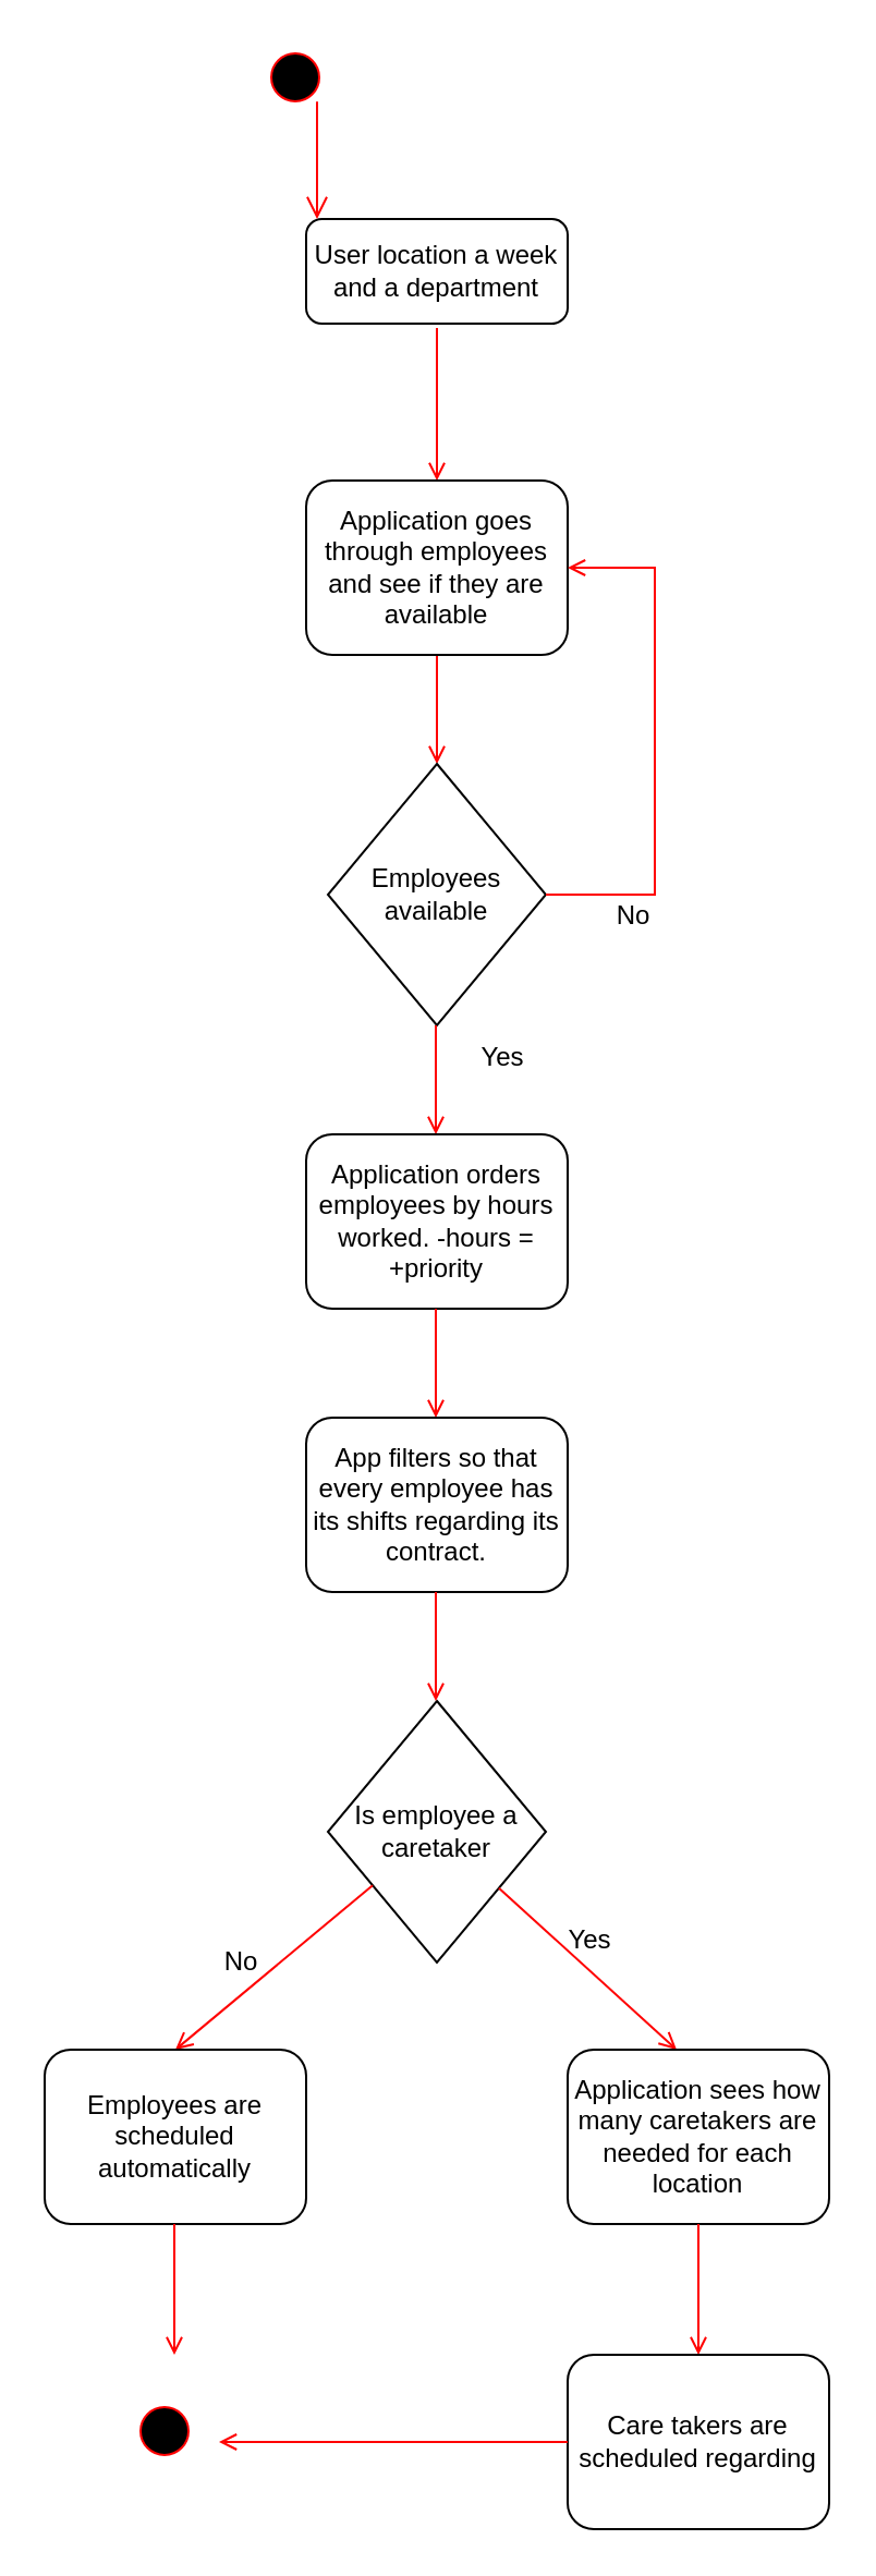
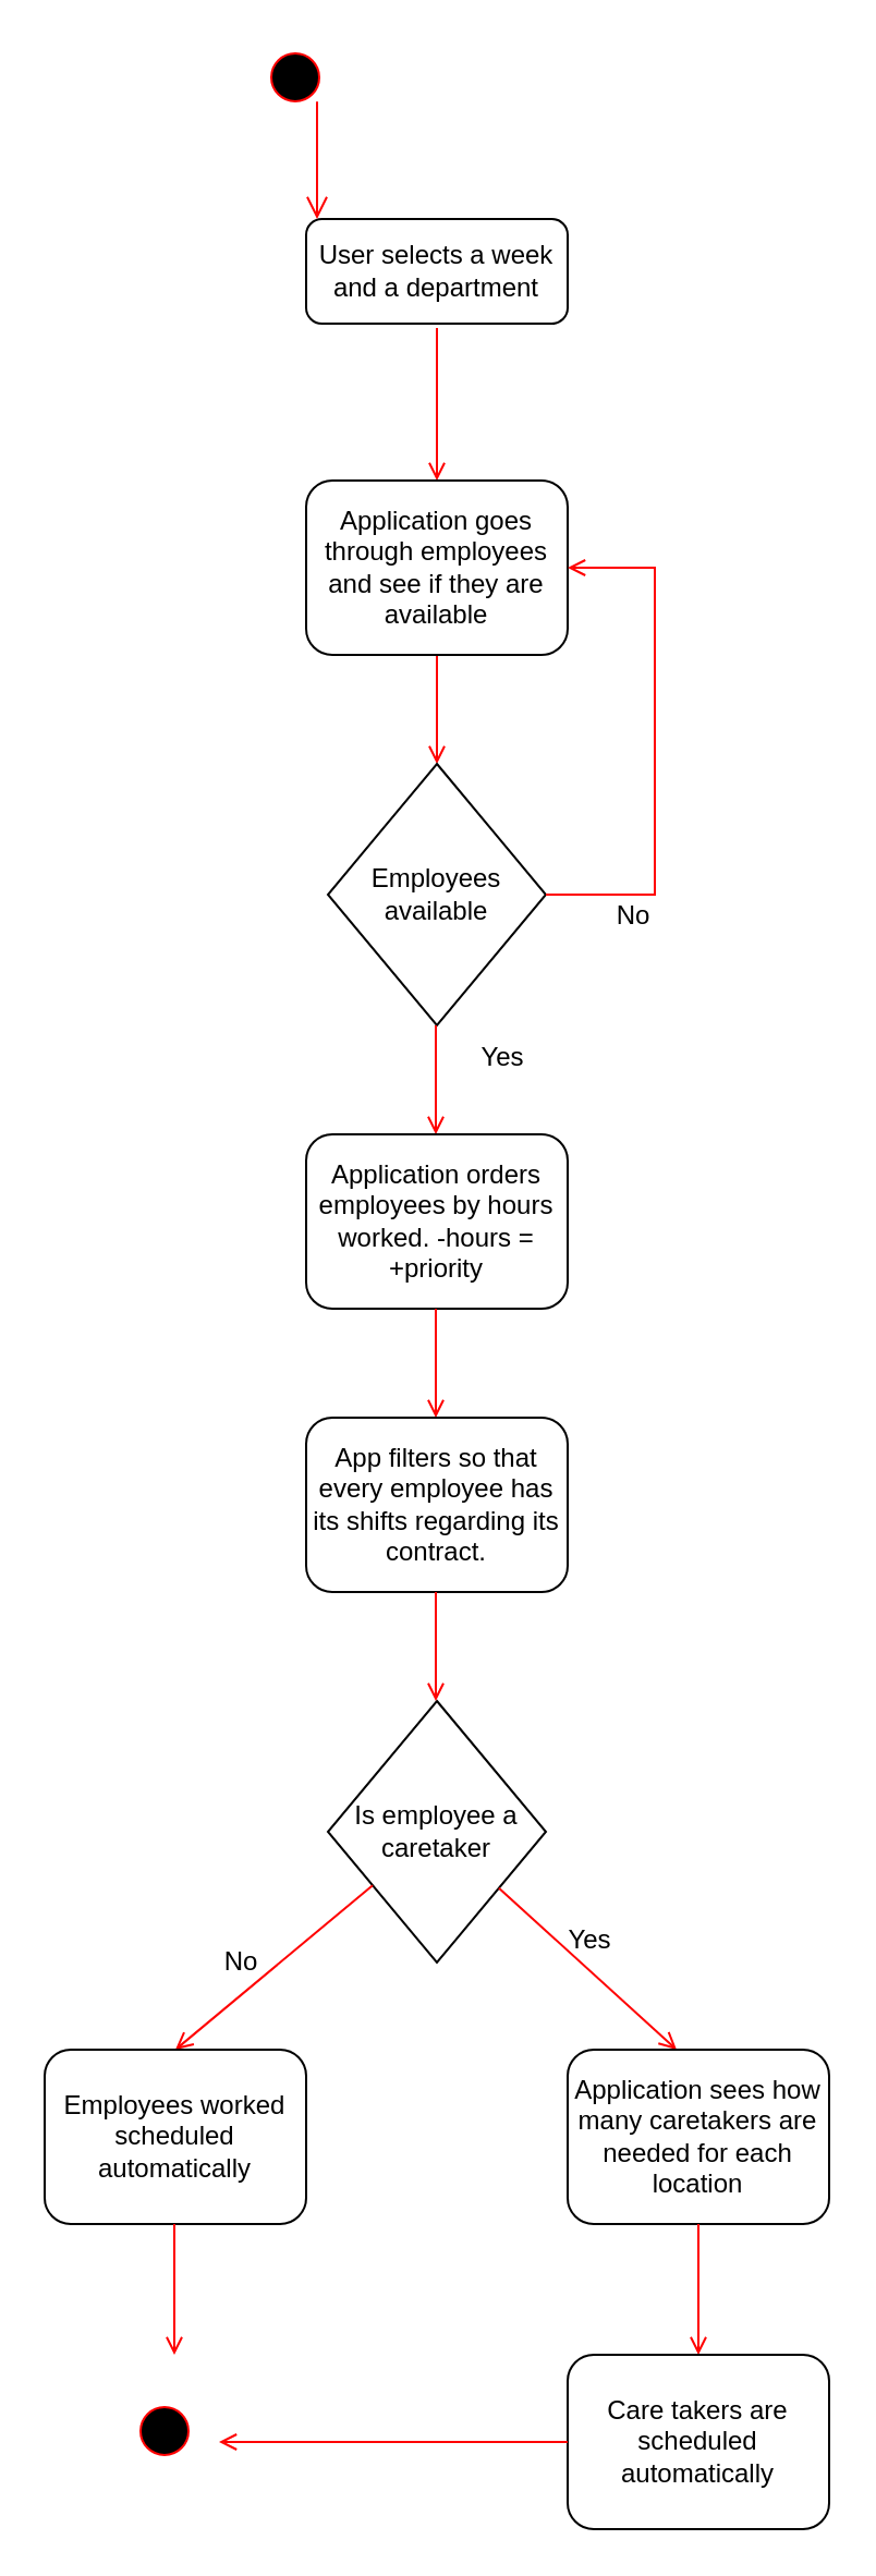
- <mxCell id="2" value="User location a week and a department" style="rounded=1;whiteSpace=wrap;html=1;" parent="1" vertex="1"><mxGeometry x="140" y="100" width="120" height="48" as="geometry" /></mxCell>
+ <mxCell id="2" value="User selects a week and a department" style="rounded=1;whiteSpace=wrap;html=1;" parent="1" vertex="1"><mxGeometry x="140" y="100" width="120" height="48" as="geometry" /></mxCell>
- <mxCell id="20" value="Employees are scheduled automatically" style="rounded=1;whiteSpace=wrap;html=1;" vertex="1" parent="1"><mxGeometry x="20" y="940" width="120" height="80" as="geometry" /></mxCell>
+ <mxCell id="20" value="Employees worked scheduled automatically" style="rounded=1;whiteSpace=wrap;html=1;" vertex="1" parent="1"><mxGeometry x="20" y="940" width="120" height="80" as="geometry" /></mxCell>
- <mxCell id="23" value="Care takers are scheduled regarding" style="rounded=1;whiteSpace=wrap;html=1;" vertex="1" parent="1"><mxGeometry x="260" y="1080" width="120" height="80" as="geometry" /></mxCell>
+ <mxCell id="23" value="Care takers are scheduled automatically" style="rounded=1;whiteSpace=wrap;html=1;" vertex="1" parent="1"><mxGeometry x="260" y="1080" width="120" height="80" as="geometry" /></mxCell>
